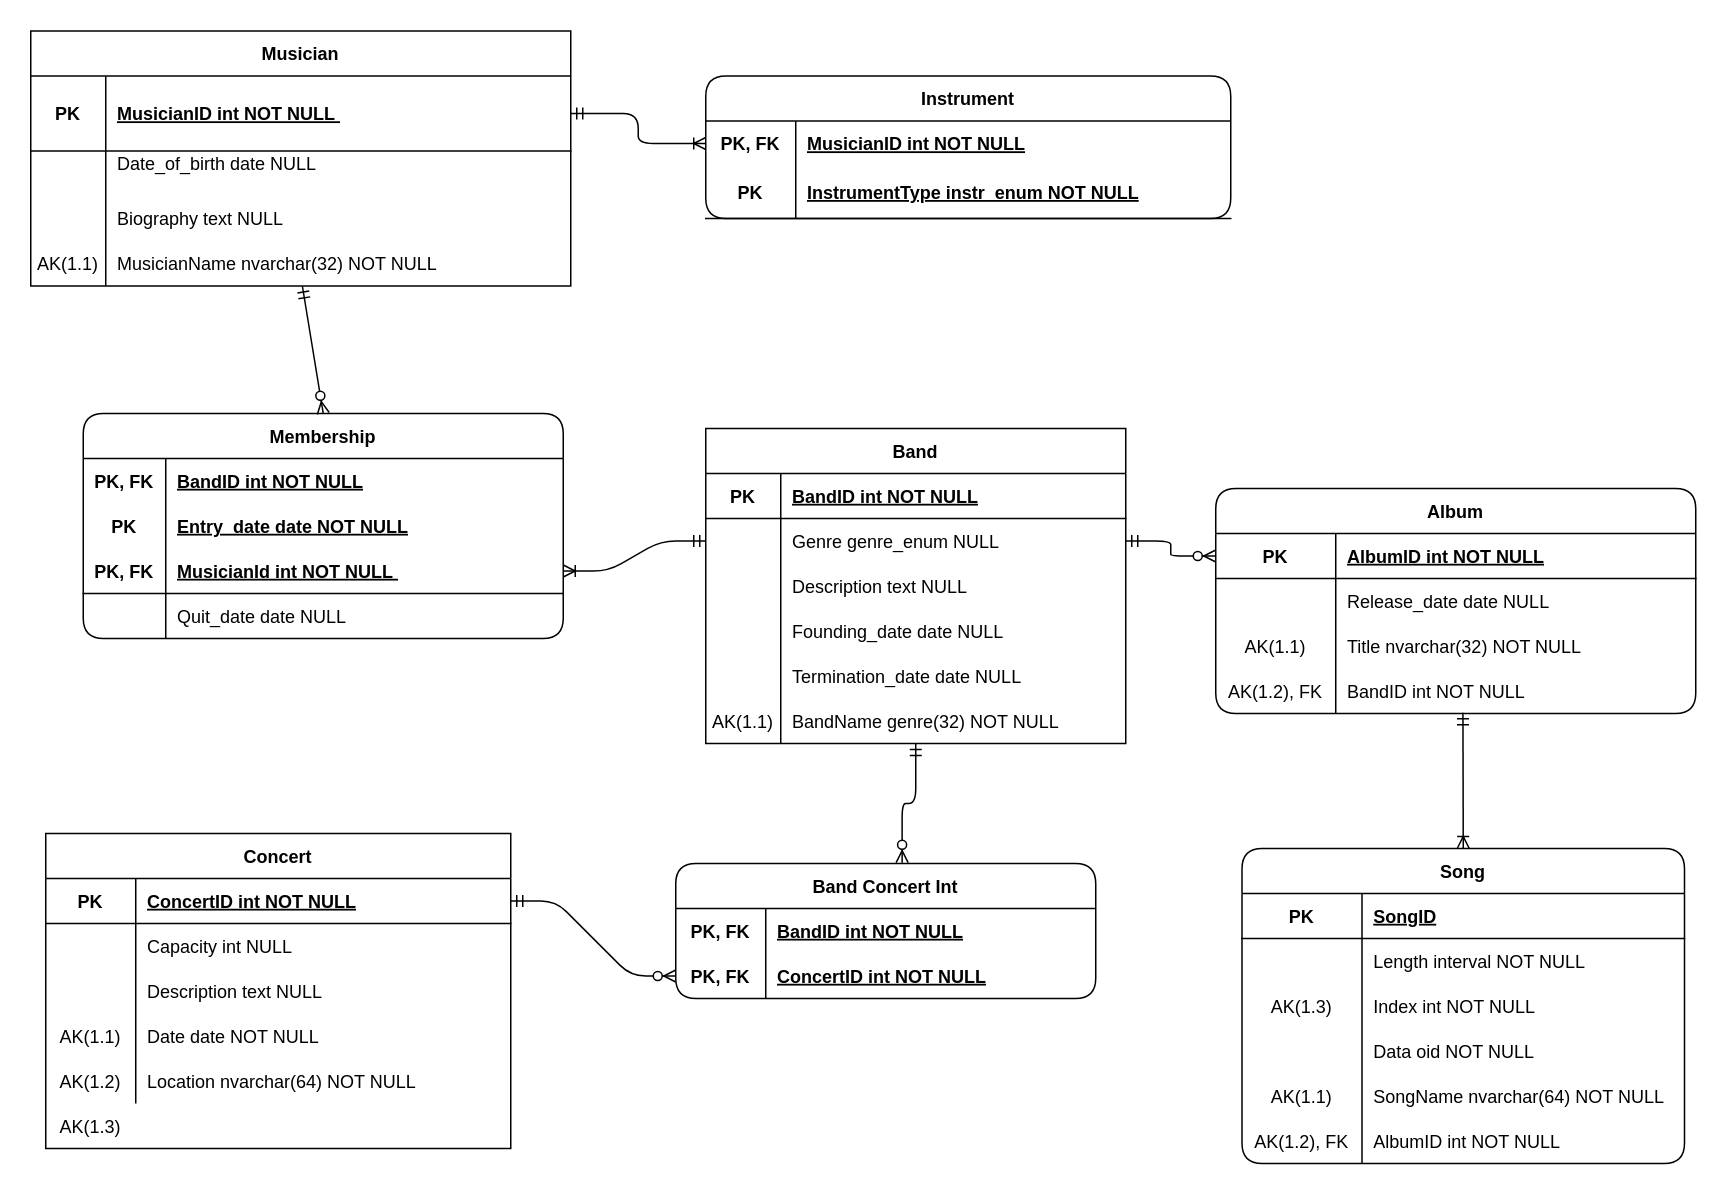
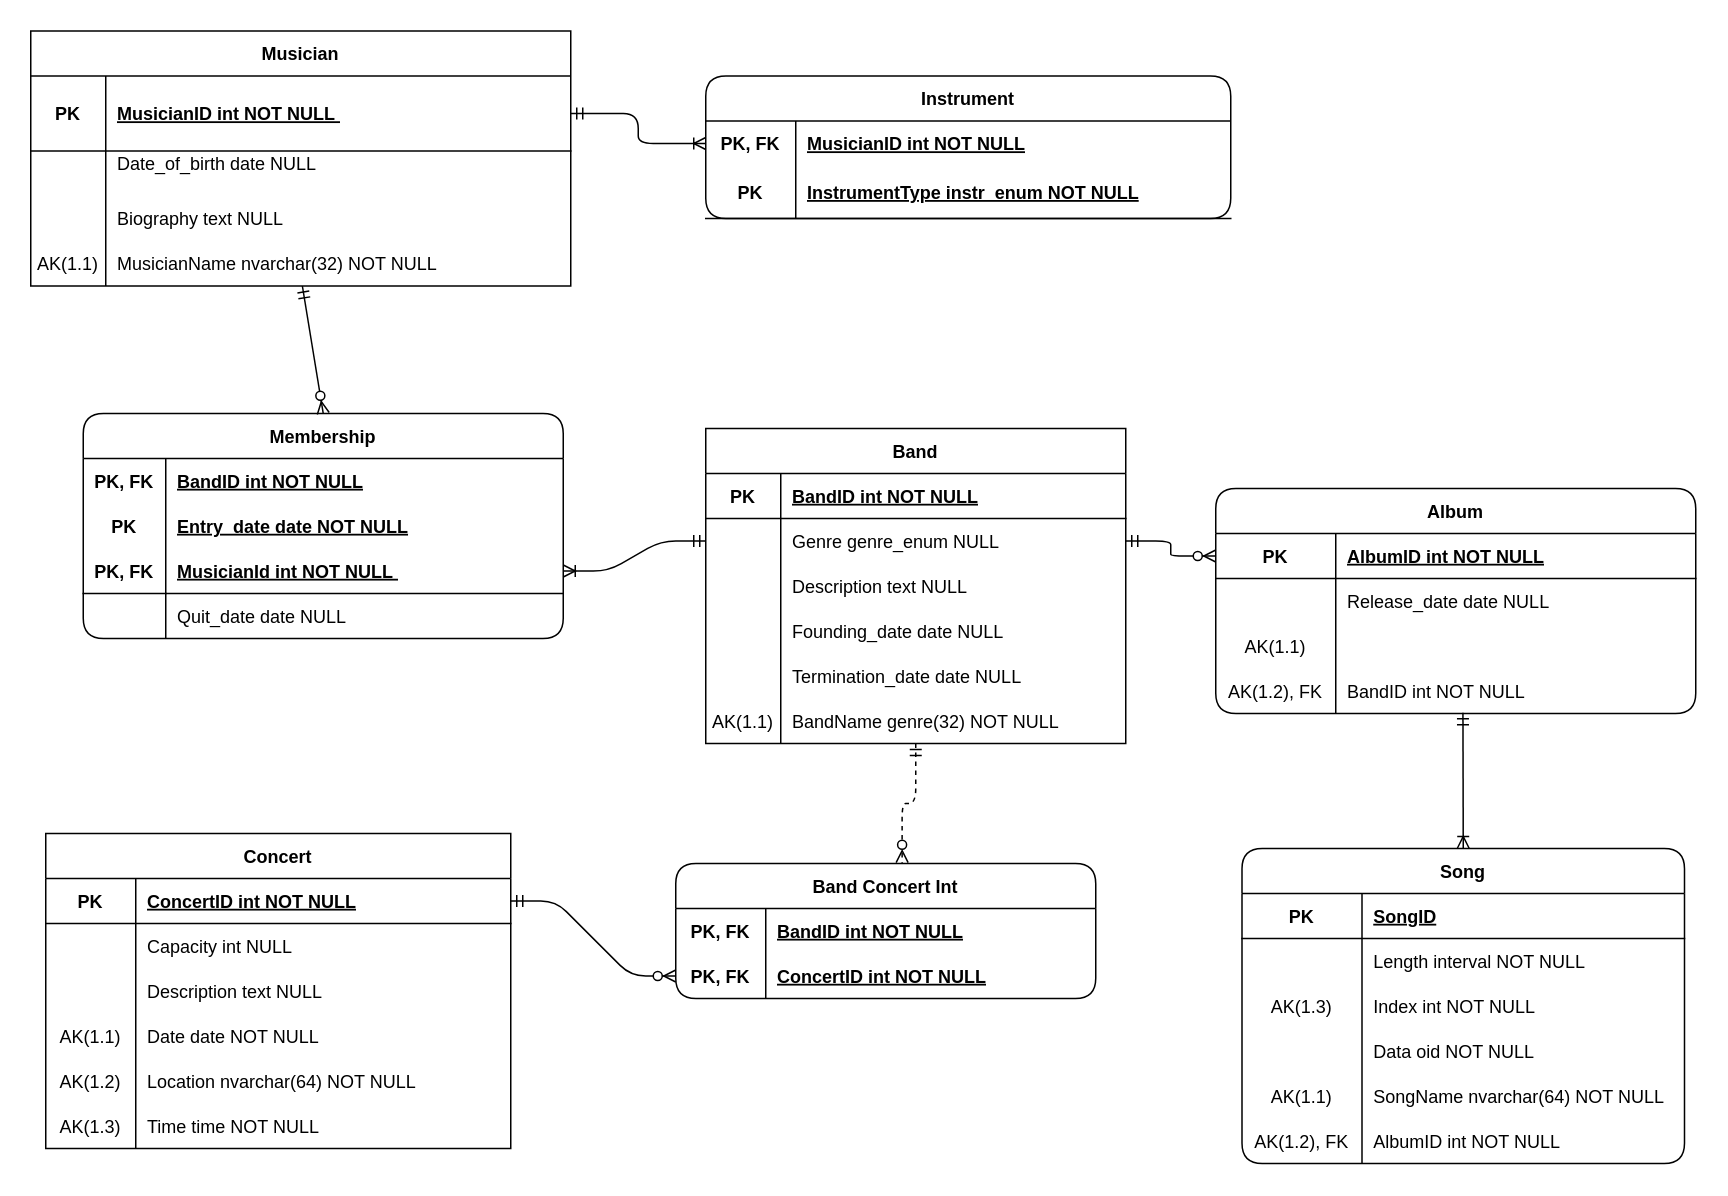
- <mxCell id="93" value="Title nvarchar(32) NOT NULL" style="shape=partialRectangle;connectable=0;fillColor=none;top=0;left=0;bottom=0;right=0;align=left;spacingLeft=6;overflow=hidden;" parent="91" vertex="1"><mxGeometry x="80.0" width="240.0" height="30" as="geometry"><mxRectangle width="240.0" height="30" as="alternateBounds" /></mxGeometry></mxCell>
- <mxCell id="83" value="" style="edgeStyle=orthogonalEdgeStyle;fontSize=12;html=1;endArrow=ERzeroToMany;startArrow=ERmandOne;exitX=0.5;exitY=1;exitDx=0;exitDy=0;entryX=0.539;entryY=-0.006;entryDx=0;entryDy=0;entryPerimeter=0;" parent="1" source="36" target="76" edge="1"><mxGeometry width="100" height="100" relative="1" as="geometry"><mxPoint x="770" y="465" as="sourcePoint" /><mxPoint x="870" y="365" as="targetPoint" /></mxGeometry></mxCell>
+ <mxCell id="83" value="" style="edgeStyle=orthogonalEdgeStyle;fontSize=12;html=1;endArrow=ERzeroToMany;startArrow=ERmandOne;exitX=0.5;exitY=1;exitDx=0;exitDy=0;entryX=0.539;entryY=-0.006;entryDx=0;entryDy=0;entryPerimeter=0;dashed=1;" parent="1" source="36" target="76" edge="1"><mxGeometry width="100" height="100" relative="1" as="geometry"><mxPoint x="770" y="465" as="sourcePoint" /><mxPoint x="870" y="365" as="targetPoint" /></mxGeometry></mxCell>
+ <mxCell id="75" value="Time time NOT NULL" style="shape=partialRectangle;connectable=0;fillColor=none;top=0;left=0;bottom=0;right=0;align=left;spacingLeft=6;overflow=hidden;" parent="73" vertex="1"><mxGeometry x="60" width="250" height="30" as="geometry"><mxRectangle width="250" height="30" as="alternateBounds" /></mxGeometry></mxCell>
